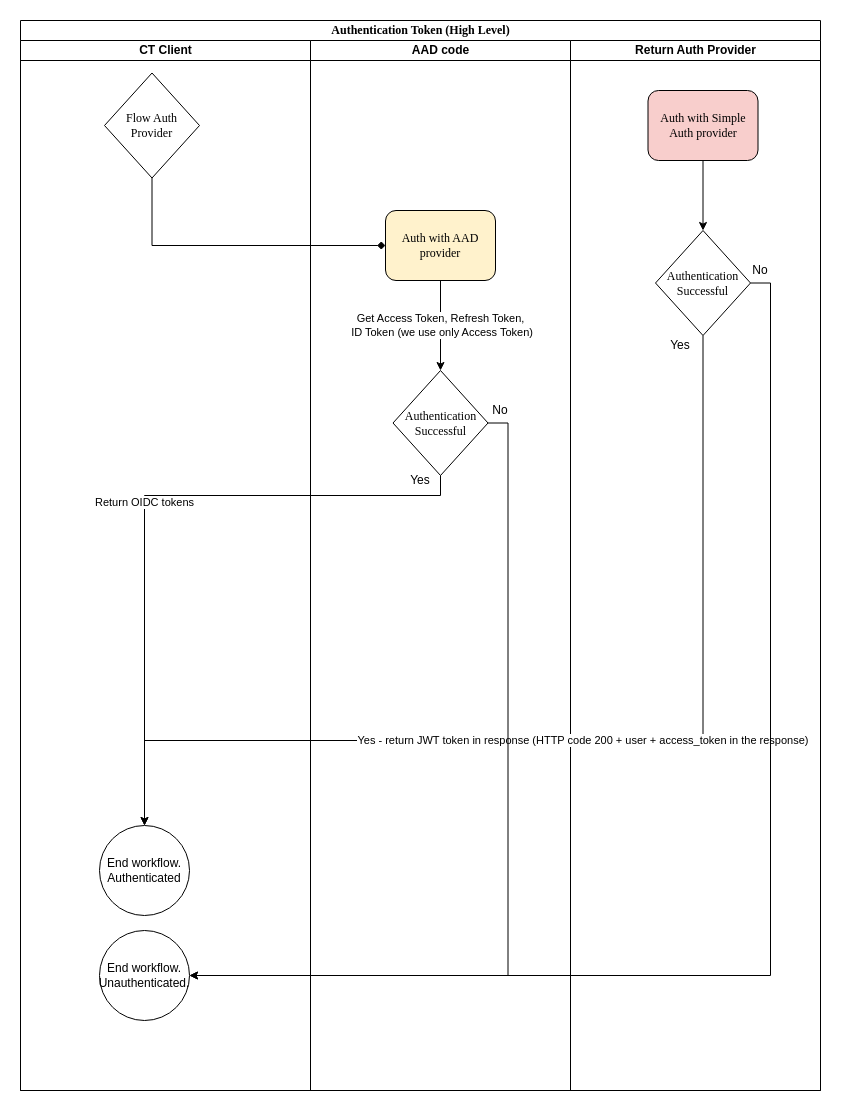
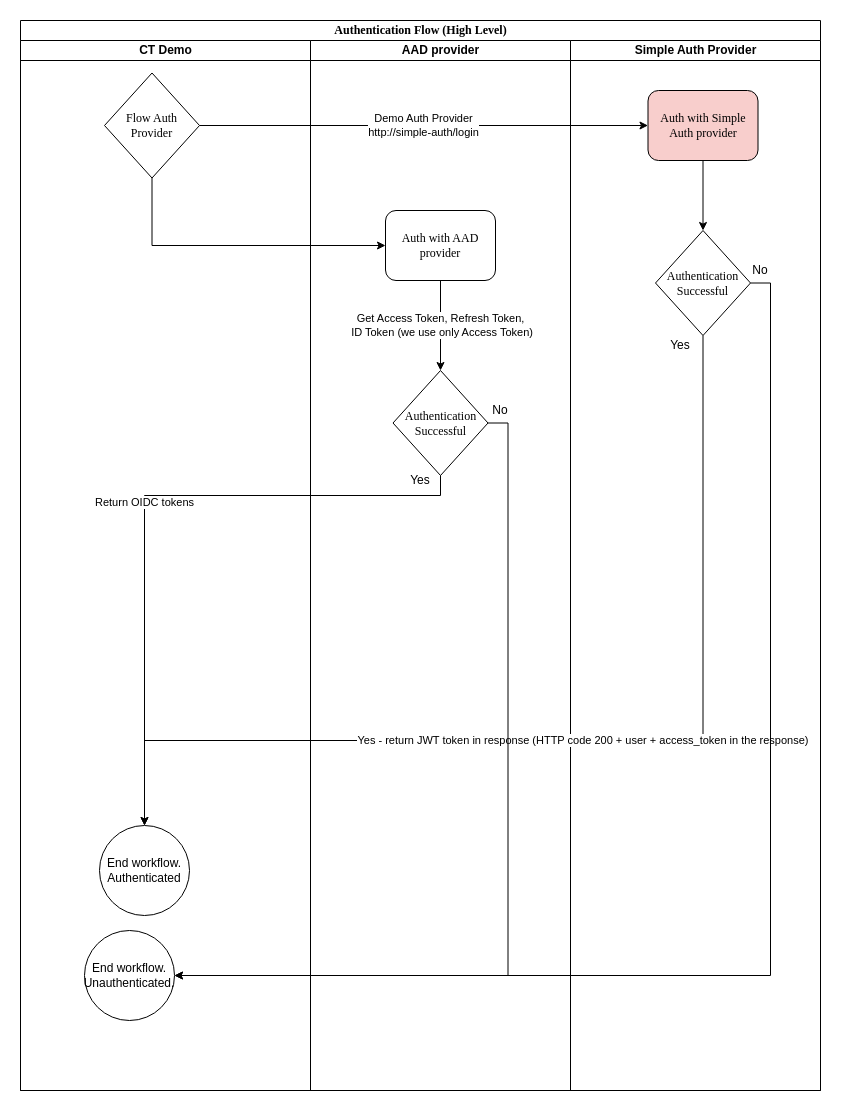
- <mxCell id="2" value="&lt;font style=&quot;font-size: 12px&quot;&gt;Authentication Token (High Level)&lt;/font&gt;" style="swimlane;html=1;childLayout=stackLayout;startSize=20;rounded=0;shadow=0;labelBackgroundColor=none;strokeWidth=1;fontFamily=Verdana;fontSize=8;align=center;" parent="1" vertex="1"><mxGeometry x="20" y="20" width="800" height="1070" as="geometry" /></mxCell>
+ <mxCell id="2" value="&lt;font style=&quot;font-size: 12px&quot;&gt;Authentication Flow (High Level)&lt;/font&gt;" style="swimlane;html=1;childLayout=stackLayout;startSize=20;rounded=0;shadow=0;labelBackgroundColor=none;strokeWidth=1;fontFamily=Verdana;fontSize=8;align=center;" parent="1" vertex="1"><mxGeometry x="20" y="20" width="800" height="1070" as="geometry" /></mxCell>
- <mxCell id="3" value="CT Client" style="swimlane;html=1;startSize=20;" parent="2" vertex="1"><mxGeometry y="20" width="290" height="1050" as="geometry" /></mxCell>
+ <mxCell id="3" value="CT Demo" style="swimlane;html=1;startSize=20;" parent="2" vertex="1"><mxGeometry y="20" width="290" height="1050" as="geometry" /></mxCell>
- <mxCell id="7" value="AAD code" style="swimlane;html=1;startSize=20;" parent="2" vertex="1"><mxGeometry x="290" y="20" width="260" height="1050" as="geometry" /></mxCell>
+ <mxCell id="7" value="AAD provider" style="swimlane;html=1;startSize=20;" parent="2" vertex="1"><mxGeometry x="290" y="20" width="260" height="1050" as="geometry" /></mxCell>
- <mxCell id="13" value="Return Auth Provider" style="swimlane;html=1;startSize=20;" parent="2" vertex="1"><mxGeometry x="550" y="20" width="250" height="1050" as="geometry" /></mxCell>
+ <mxCell id="13" value="Simple Auth Provider" style="swimlane;html=1;startSize=20;" parent="2" vertex="1"><mxGeometry x="550" y="20" width="250" height="1050" as="geometry" /></mxCell>
+ <mxCell id="21" value="Demo Auth Provider&lt;br&gt;http://simple-auth/login" style="edgeStyle=orthogonalEdgeStyle;rounded=0;orthogonalLoop=1;jettySize=auto;html=1;exitX=1;exitY=0.5;exitDx=0;exitDy=0;entryX=0;entryY=0.5;entryDx=0;entryDy=0;" parent="2" source="6" target="16" edge="1"><mxGeometry relative="1" as="geometry"><mxPoint x="380" y="105" as="targetPoint" /></mxGeometry></mxCell>
- <mxCell id="24" style="edgeStyle=orthogonalEdgeStyle;rounded=0;orthogonalLoop=1;jettySize=auto;html=1;exitX=0.5;exitY=1;exitDx=0;exitDy=0;entryX=0;entryY=0.5;entryDx=0;entryDy=0;endArrow=diamond;" parent="2" source="6" target="9" edge="1"><mxGeometry relative="1" as="geometry" /></mxCell>
+ <mxCell id="24" style="edgeStyle=orthogonalEdgeStyle;rounded=0;orthogonalLoop=1;jettySize=auto;html=1;exitX=0.5;exitY=1;exitDx=0;exitDy=0;entryX=0;entryY=0.5;entryDx=0;entryDy=0;" parent="2" source="6" target="9" edge="1"><mxGeometry relative="1" as="geometry" /></mxCell>
- <mxCell id="9" value="&lt;font style=&quot;font-size: 12px&quot;&gt;Auth with AAD provider&lt;/font&gt;" style="rounded=1;whiteSpace=wrap;html=1;shadow=0;labelBackgroundColor=none;strokeWidth=1;fontFamily=Verdana;fontSize=8;align=center;fillColor=#fff2cc;" parent="7" vertex="1"><mxGeometry x="75" y="170" width="110" height="70" as="geometry" /></mxCell>
+ <mxCell id="9" value="&lt;font style=&quot;font-size: 12px&quot;&gt;Auth with AAD provider&lt;/font&gt;" style="rounded=1;whiteSpace=wrap;html=1;shadow=0;labelBackgroundColor=none;strokeWidth=1;fontFamily=Verdana;fontSize=8;align=center;" parent="7" vertex="1"><mxGeometry x="75" y="170" width="110" height="70" as="geometry" /></mxCell>
- <mxCell id="4" value="End workflow.&lt;br&gt;Unauthenticated." style="ellipse;whiteSpace=wrap;html=1;aspect=fixed;" parent="3" vertex="1"><mxGeometry x="79" y="890" width="90" height="90" as="geometry" /></mxCell>
+ <mxCell id="4" value="End workflow.&lt;br&gt;Unauthenticated." style="ellipse;whiteSpace=wrap;html=1;aspect=fixed;" parent="3" vertex="1"><mxGeometry x="64" y="890" width="90" height="90" as="geometry" /></mxCell>
